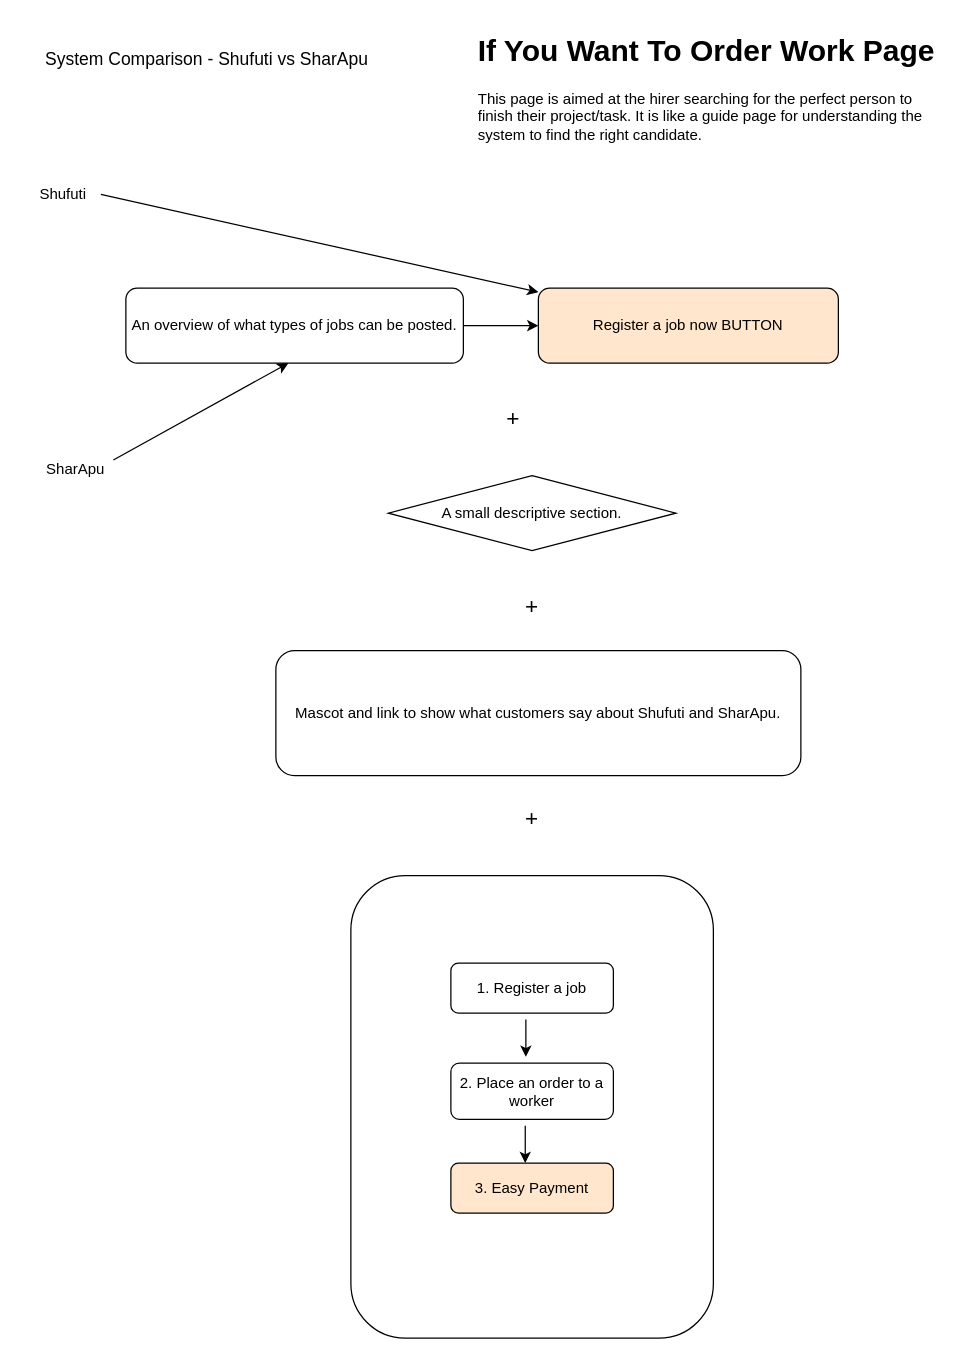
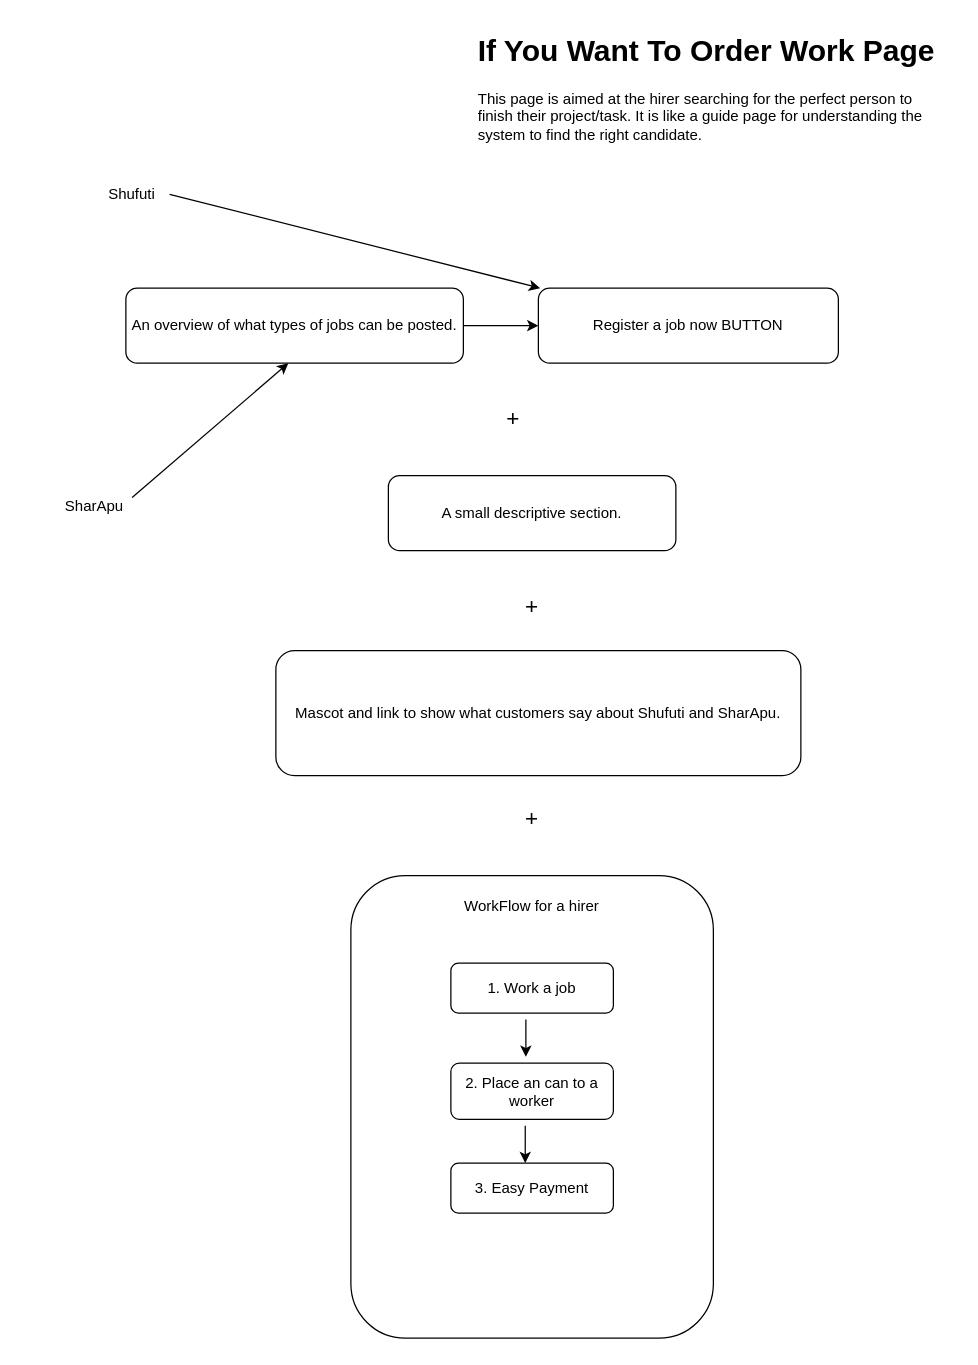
- <mxCell id="2" value="&lt;font style=&quot;font-size: 14px;&quot;&gt;System Comparison - Shufuti vs SharApu&lt;/font&gt;&lt;div&gt;&lt;font style=&quot;font-size: 14px;&quot;&gt;&lt;br&gt;&lt;/font&gt;&lt;/div&gt;" style="text;html=1;align=center;verticalAlign=middle;whiteSpace=wrap;rounded=0;" vertex="1" parent="1"><mxGeometry x="30" y="40" width="270" height="30" as="geometry" /></mxCell>
- <mxCell id="4" value="Shufuti" style="text;html=1;align=center;verticalAlign=middle;whiteSpace=wrap;rounded=0;" vertex="1" parent="1"><mxGeometry x="20" y="140" width="60" height="30" as="geometry" /></mxCell>
+ <mxCell id="4" value="Shufuti" style="text;html=1;align=center;verticalAlign=middle;whiteSpace=wrap;rounded=0;" vertex="1" parent="1"><mxGeometry x="75" y="140" width="60" height="30" as="geometry" /></mxCell>
- <mxCell id="10" value="Register a job now BUTTON" style="rounded=1;whiteSpace=wrap;html=1;fillColor=#ffe6cc;" vertex="1" parent="1"><mxGeometry x="430" y="230" width="240" height="60" as="geometry" /></mxCell>
+ <mxCell id="10" value="Register a job now BUTTON" style="rounded=1;whiteSpace=wrap;html=1;" vertex="1" parent="1"><mxGeometry x="430" y="230" width="240" height="60" as="geometry" /></mxCell>
- <mxCell id="5" value="SharApu" style="text;html=1;align=center;verticalAlign=middle;whiteSpace=wrap;rounded=0;" vertex="1" parent="1"><mxGeometry x="30" y="360" width="60" height="30" as="geometry" /></mxCell>
+ <mxCell id="5" value="SharApu" style="text;html=1;align=center;verticalAlign=middle;whiteSpace=wrap;rounded=0;" vertex="1" parent="1"><mxGeometry x="45" y="390" width="60" height="30" as="geometry" /></mxCell>
- <mxCell id="12" value="A small descriptive section." style="rhombus;whiteSpace=wrap;html=1;" vertex="1" parent="1"><mxGeometry x="310" y="380" width="230" height="60" as="geometry" /></mxCell>
+ <mxCell id="12" value="A small descriptive section." style="rounded=1;whiteSpace=wrap;html=1;" vertex="1" parent="1"><mxGeometry x="310" y="380" width="230" height="60" as="geometry" /></mxCell>
+ <mxCell id="17" value="WorkFlow for a hirer" style="text;html=1;align=center;verticalAlign=middle;whiteSpace=wrap;rounded=0;" vertex="1" parent="1"><mxGeometry x="360" y="710" width="130" height="30" as="geometry" /></mxCell>
- <mxCell id="18" value="1. Register a job" style="rounded=1;whiteSpace=wrap;html=1;" vertex="1" parent="1"><mxGeometry x="360" y="770" width="130" height="40" as="geometry" /></mxCell>
+ <mxCell id="18" value="1. Work a job" style="rounded=1;whiteSpace=wrap;html=1;" vertex="1" parent="1"><mxGeometry x="360" y="770" width="130" height="40" as="geometry" /></mxCell>
- <mxCell id="19" value="2. Place an order to a worker" style="rounded=1;whiteSpace=wrap;html=1;" vertex="1" parent="1"><mxGeometry x="360" y="850" width="130" height="45" as="geometry" /></mxCell>
+ <mxCell id="19" value="2. Place an can to a worker" style="rounded=1;whiteSpace=wrap;html=1;" vertex="1" parent="1"><mxGeometry x="360" y="850" width="130" height="45" as="geometry" /></mxCell>
- <mxCell id="20" value="3. Easy Payment" style="rounded=1;whiteSpace=wrap;html=1;fillColor=#ffe6cc;" vertex="1" parent="1"><mxGeometry x="360" y="930" width="130" height="40" as="geometry" /></mxCell>
+ <mxCell id="20" value="3. Easy Payment" style="rounded=1;whiteSpace=wrap;html=1;" vertex="1" parent="1"><mxGeometry x="360" y="930" width="130" height="40" as="geometry" /></mxCell>
